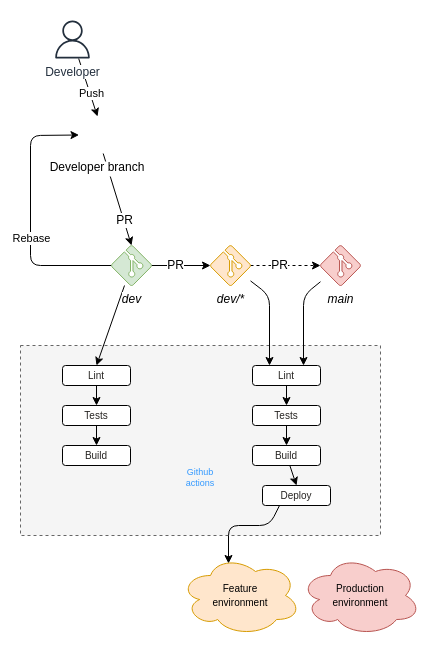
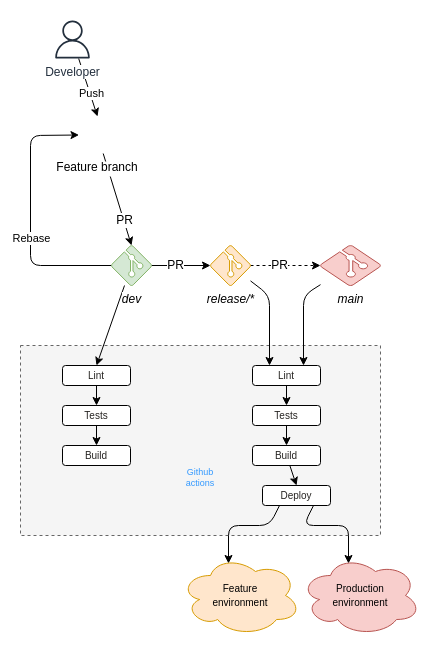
- <mxCell id="8" value="Developer branch" style="shape=image;verticalLabelPosition=bottom;labelBackgroundColor=default;verticalAlign=top;aspect=fixed;imageAspect=0;image=https://cdn0.iconfinder.com/data/icons/octicons/1024/git-branch-512.png;" vertex="1" parent="1"><mxGeometry x="78.5" y="116" width="37" height="37" as="geometry" /></mxCell>
+ <mxCell id="8" value="Feature branch" style="shape=image;verticalLabelPosition=bottom;labelBackgroundColor=default;verticalAlign=top;aspect=fixed;imageAspect=0;image=https://cdn0.iconfinder.com/data/icons/octicons/1024/git-branch-512.png;" vertex="1" parent="1"><mxGeometry x="78.5" y="116" width="37" height="37" as="geometry" /></mxCell>
- <mxCell id="20" value="main" style="verticalLabelPosition=bottom;html=1;verticalAlign=top;align=center;strokeColor=#b85450;fillColor=#f8cecc;shape=mxgraph.azure.git_repository;labelBackgroundColor=default;fontSize=12;fontStyle=2" vertex="1" parent="1"><mxGeometry x="320" y="245" width="40" height="40" as="geometry" /></mxCell>
+ <mxCell id="20" value="main" style="verticalLabelPosition=bottom;html=1;verticalAlign=top;align=center;strokeColor=#b85450;fillColor=#f8cecc;shape=mxgraph.azure.git_repository;labelBackgroundColor=default;fontSize=12;fontStyle=2" vertex="1" parent="1"><mxGeometry x="320" y="245" width="60" height="40" as="geometry" /></mxCell>
- <mxCell id="18" value="dev/*" style="verticalLabelPosition=bottom;html=1;verticalAlign=top;align=center;strokeColor=#d79b00;fillColor=#ffe6cc;shape=mxgraph.azure.git_repository;labelBackgroundColor=default;fontSize=12;fontStyle=2" vertex="1" parent="1"><mxGeometry x="210" y="245" width="40" height="40" as="geometry" /></mxCell>
+ <mxCell id="18" value="release/*" style="verticalLabelPosition=bottom;html=1;verticalAlign=top;align=center;strokeColor=#d79b00;fillColor=#ffe6cc;shape=mxgraph.azure.git_repository;labelBackgroundColor=default;fontSize=12;fontStyle=2" vertex="1" parent="1"><mxGeometry x="210" y="245" width="40" height="40" as="geometry" /></mxCell>
+ <mxCell id="29" value="" style="edgeStyle=none;html=1;fontSize=10;fontColor=#000000;exitX=0.75;exitY=1;exitDx=0;exitDy=0;entryX=0.4;entryY=0.1;entryDx=0;entryDy=0;entryPerimeter=0;" edge="1" parent="1" source="31" target="34"><mxGeometry relative="1" as="geometry"><mxPoint x="360" y="495" as="targetPoint" /><Array as="points"><mxPoint x="303" y="525" /><mxPoint x="348" y="525" /></Array></mxGeometry></mxCell>
